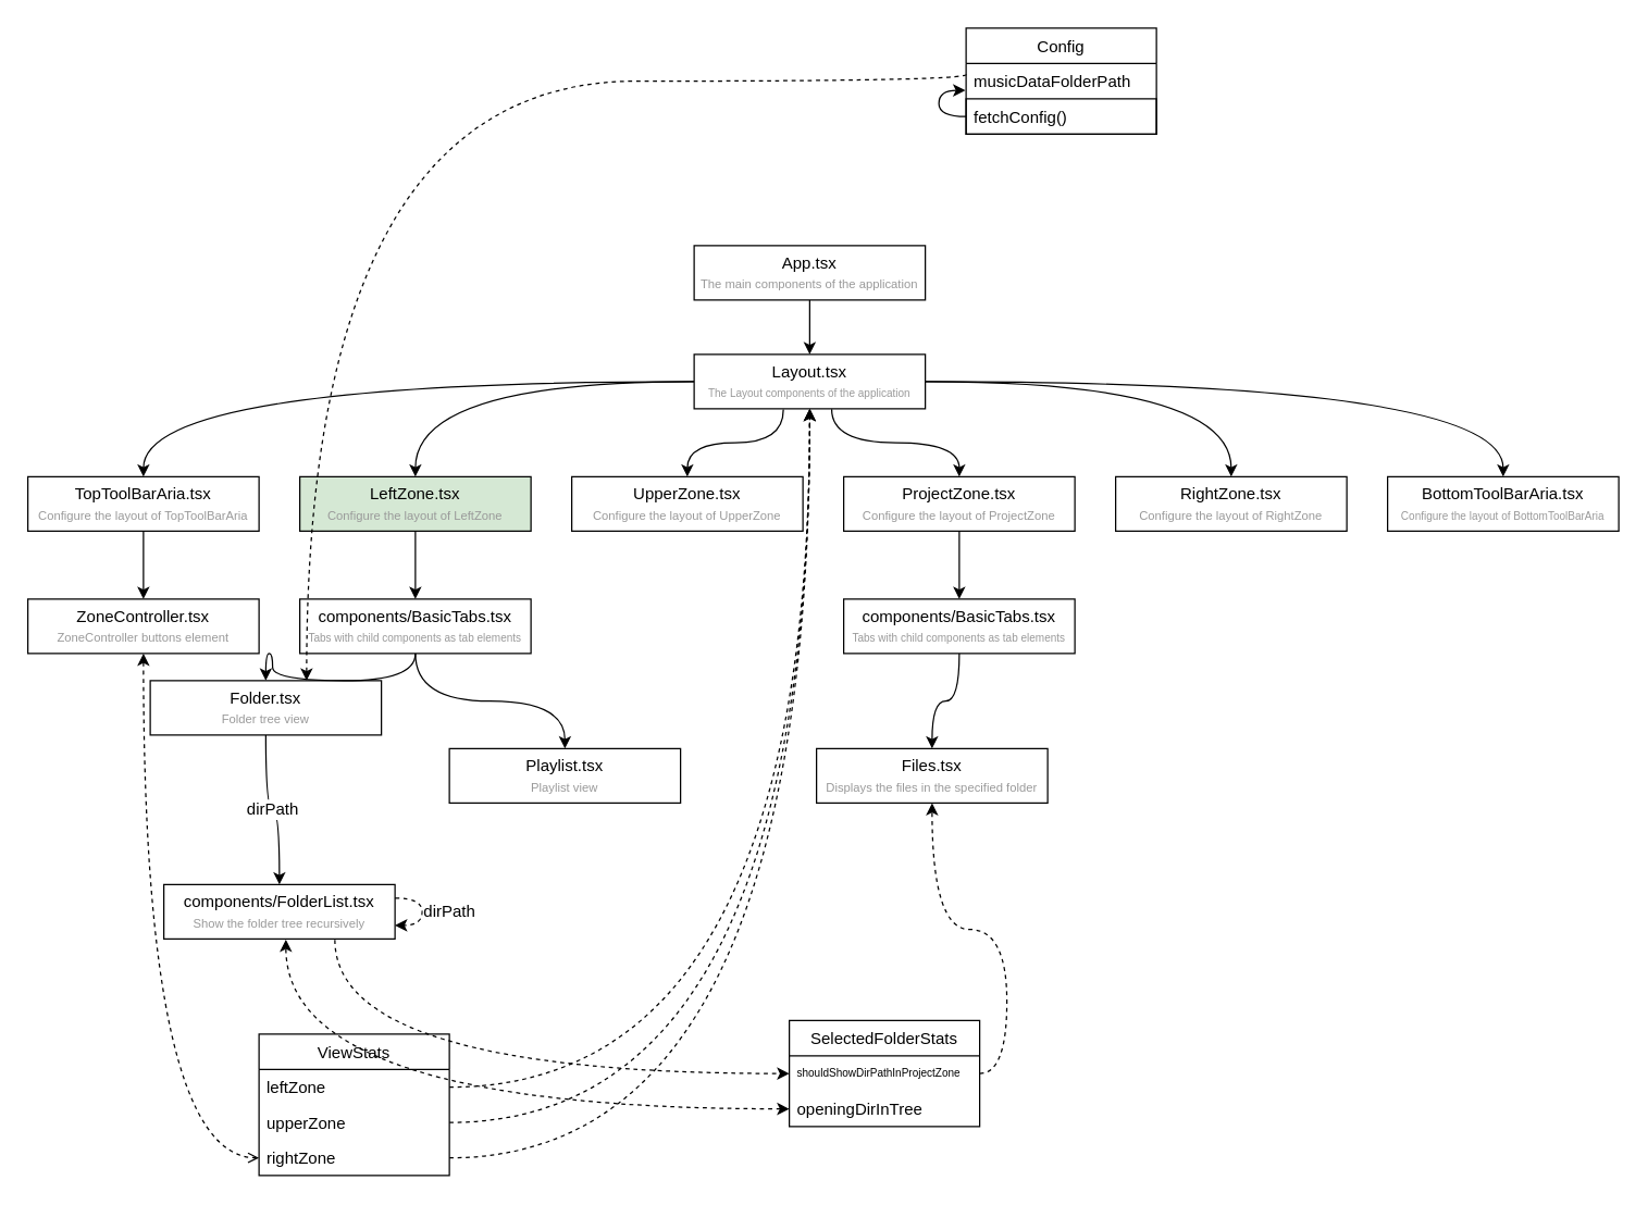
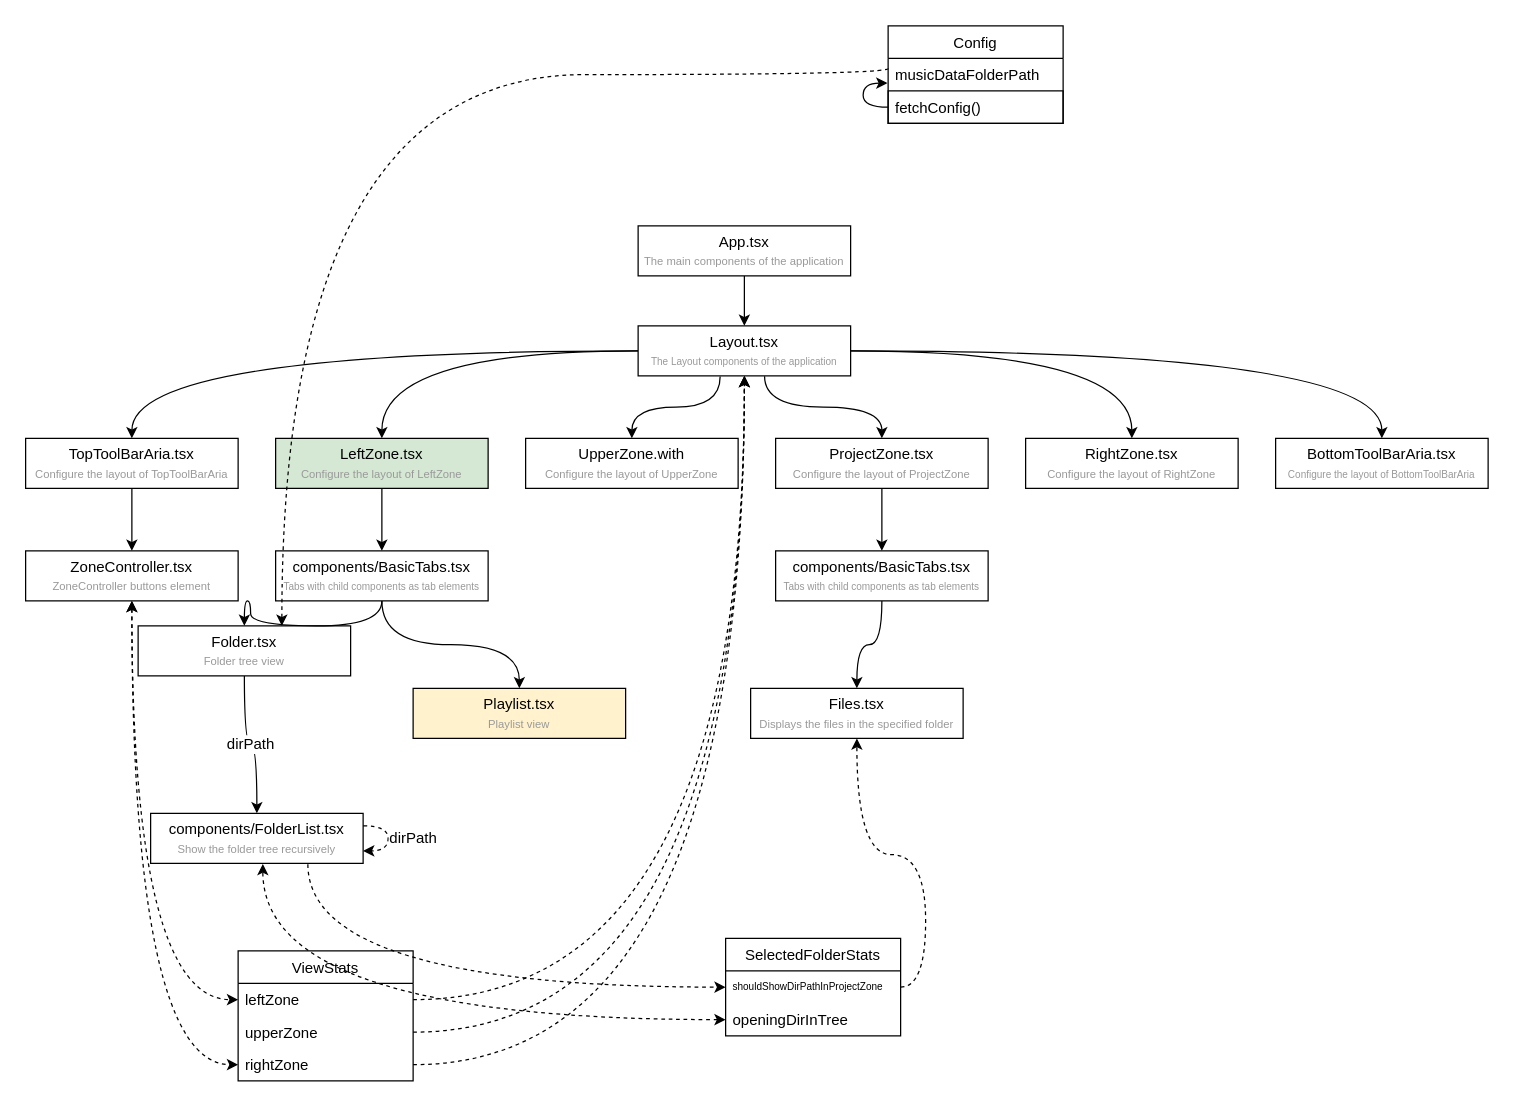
- <mxCell id="16" value="UpperZone.tsx&lt;br&gt;&lt;font color=&quot;#999999&quot; style=&quot;font-size: 9px&quot;&gt;Configure the layout of UpperZone&lt;/font&gt;" style="rounded=0;whiteSpace=wrap;html=1;" vertex="1" parent="1"><mxGeometry x="420" y="350" width="170" height="40" as="geometry" /></mxCell>
+ <mxCell id="16" value="UpperZone.with&lt;br&gt;&lt;font color=&quot;#999999&quot; style=&quot;font-size: 9px&quot;&gt;Configure the layout of UpperZone&lt;/font&gt;" style="rounded=0;whiteSpace=wrap;html=1;" vertex="1" parent="1"><mxGeometry x="420" y="350" width="170" height="40" as="geometry" /></mxCell>
- <mxCell id="40" value="Playlist.tsx&lt;br&gt;&lt;font color=&quot;#999999&quot; style=&quot;font-size: 9px&quot;&gt;Playlist view&lt;/font&gt;" style="rounded=0;whiteSpace=wrap;html=1;" vertex="1" parent="1"><mxGeometry x="330" y="550" width="170" height="40" as="geometry" /></mxCell>
+ <mxCell id="40" value="Playlist.tsx&lt;br&gt;&lt;font color=&quot;#999999&quot; style=&quot;font-size: 9px&quot;&gt;Playlist view&lt;/font&gt;" style="rounded=0;whiteSpace=wrap;html=1;fillColor=#fff2cc;" vertex="1" parent="1"><mxGeometry x="330" y="550" width="170" height="40" as="geometry" /></mxCell>
+ <mxCell id="18" style="edgeStyle=orthogonalEdgeStyle;rounded=0;orthogonalLoop=1;jettySize=auto;html=1;fontSize=12;curved=1;dashed=1;startArrow=classic;startFill=1;" edge="1" parent="1" source="20" target="22"><mxGeometry relative="1" as="geometry" /></mxCell>
- <mxCell id="19" style="edgeStyle=orthogonalEdgeStyle;rounded=0;orthogonalLoop=1;jettySize=auto;html=1;fontSize=12;labelBorderColor=none;curved=1;dashed=1;startArrow=classic;startFill=1;endArrow=open;" edge="1" parent="1" source="20" target="24"><mxGeometry relative="1" as="geometry" /></mxCell>
+ <mxCell id="19" style="edgeStyle=orthogonalEdgeStyle;rounded=0;orthogonalLoop=1;jettySize=auto;html=1;fontSize=12;labelBorderColor=none;curved=1;dashed=1;startArrow=classic;startFill=1;" edge="1" parent="1" source="20" target="24"><mxGeometry relative="1" as="geometry" /></mxCell>
